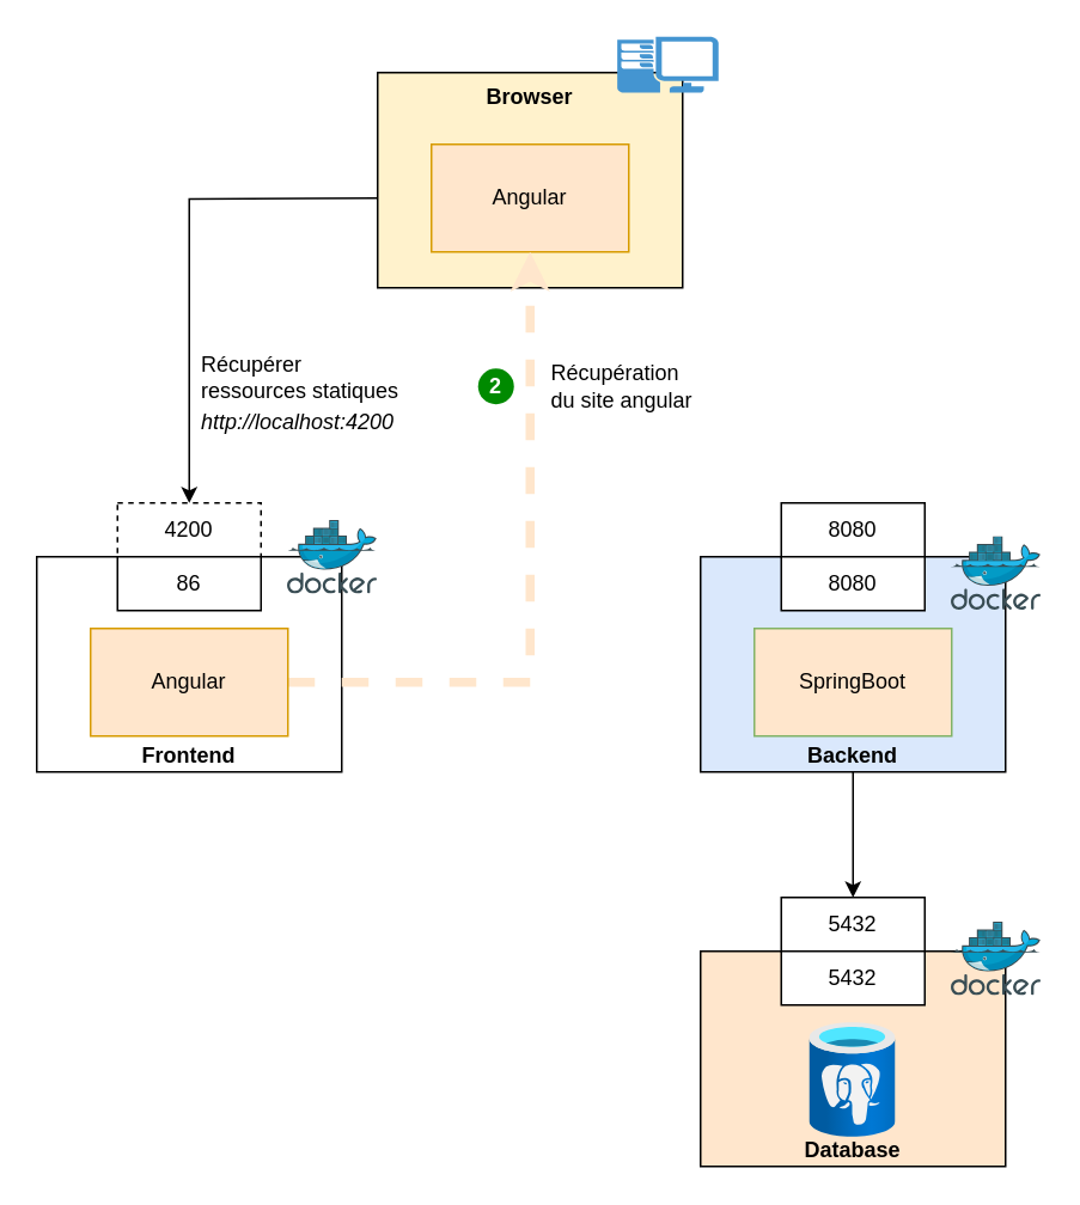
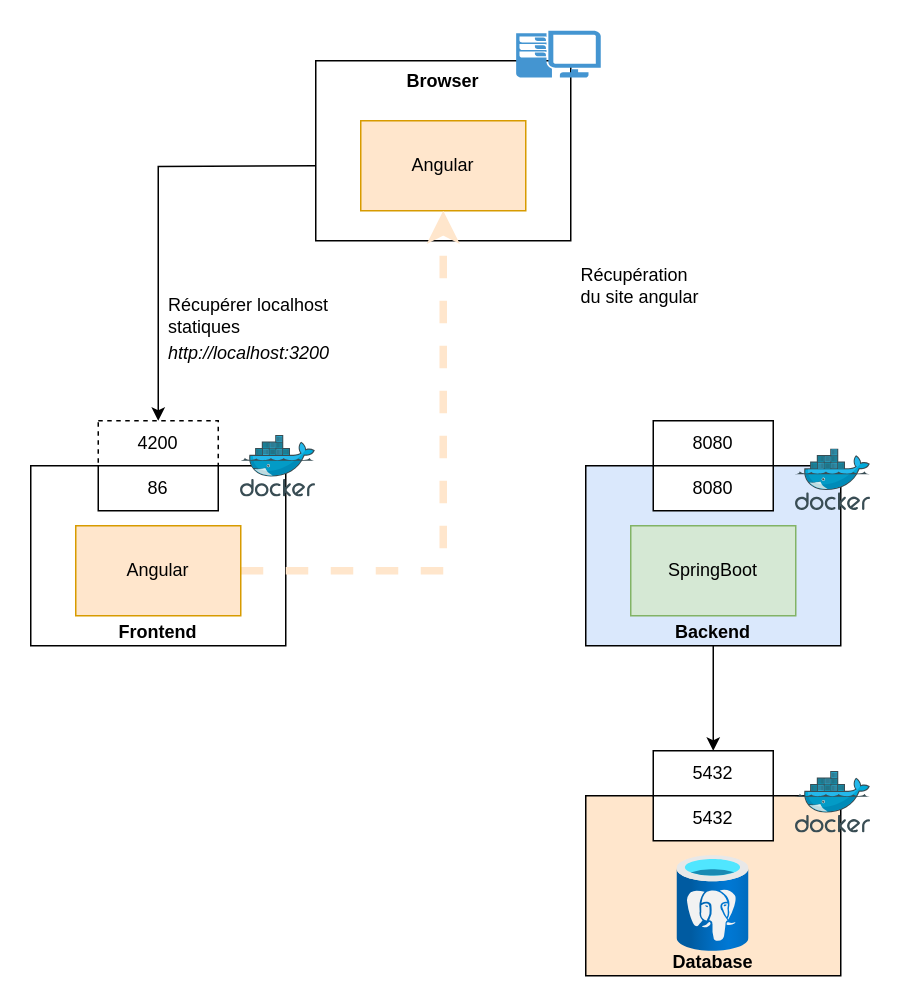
- <mxCell id="12" value="Browser" style="rounded=0;whiteSpace=wrap;html=1;verticalAlign=top;fontStyle=1;fillColor=#fff2cc;" parent="1" vertex="1"><mxGeometry x="210" y="40" width="170" height="120" as="geometry" /></mxCell>
+ <mxCell id="12" value="Browser" style="rounded=0;whiteSpace=wrap;html=1;verticalAlign=top;fontStyle=1" parent="1" vertex="1"><mxGeometry x="210" y="40" width="170" height="120" as="geometry" /></mxCell>
- <mxCell id="24" value="Récupérer ressources statiques" style="text;html=1;align=left;verticalAlign=middle;whiteSpace=wrap;rounded=0;" parent="1" vertex="1"><mxGeometry x="110" y="195" width="120" height="30" as="geometry" /></mxCell>
+ <mxCell id="24" value="Récupérer localhost statiques" style="text;html=1;align=left;verticalAlign=middle;whiteSpace=wrap;rounded=0;" parent="1" vertex="1"><mxGeometry x="110" y="195" width="120" height="30" as="geometry" /></mxCell>
- <mxCell id="23" value="&lt;b&gt;2&lt;/b&gt;" style="ellipse;whiteSpace=wrap;html=1;aspect=fixed;fillColor=#008a00;strokeColor=none;fontColor=#ffffff;" parent="1" vertex="1"><mxGeometry x="266" y="205" width="20" height="20" as="geometry" /></mxCell>
- <mxCell id="25" value="Récupération du site angular" style="text;html=1;align=left;verticalAlign=middle;whiteSpace=wrap;rounded=0;labelBackgroundColor=none;" parent="1" vertex="1"><mxGeometry x="305" y="200" width="85" height="30" as="geometry" /></mxCell>
+ <mxCell id="25" value="Récupération du site angular" style="text;html=1;align=left;verticalAlign=middle;whiteSpace=wrap;rounded=0;labelBackgroundColor=none;" parent="1" vertex="1"><mxGeometry x="385" y="175" width="85" height="30" as="geometry" /></mxCell>
- <mxCell id="17" value="http://localhost:4200" style="text;html=1;align=left;verticalAlign=middle;whiteSpace=wrap;rounded=0;fontStyle=2" parent="1" vertex="1"><mxGeometry x="110" y="220" width="120" height="30" as="geometry" /></mxCell>
+ <mxCell id="17" value="http://localhost:3200" style="text;html=1;align=left;verticalAlign=middle;whiteSpace=wrap;rounded=0;fontStyle=2" parent="1" vertex="1"><mxGeometry x="110" y="220" width="120" height="30" as="geometry" /></mxCell>
- <mxCell id="26" value="SpringBoot" style="rounded=0;whiteSpace=wrap;html=1;verticalAlign=middle;fillColor=#ffe6cc;strokeColor=#82b366;" parent="1" vertex="1"><mxGeometry x="420" y="350" width="110" height="60" as="geometry" /></mxCell>
+ <mxCell id="26" value="SpringBoot" style="rounded=0;whiteSpace=wrap;html=1;verticalAlign=middle;fillColor=#d5e8d4;strokeColor=#82b366;" parent="1" vertex="1"><mxGeometry x="420" y="350" width="110" height="60" as="geometry" /></mxCell>
